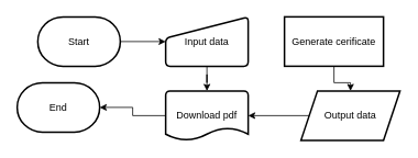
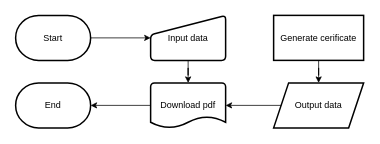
- <mxCell id="3" value="Start" style="strokeWidth=2;html=1;shape=mxgraph.flowchart.terminator;whiteSpace=wrap;" vertex="1" parent="1"><mxGeometry x="45" y="20" width="100" height="60" as="geometry" /></mxCell>
+ <mxCell id="3" value="Start" style="strokeWidth=2;html=1;shape=mxgraph.flowchart.terminator;whiteSpace=wrap;" vertex="1" parent="1"><mxGeometry x="20" y="20" width="100" height="60" as="geometry" /></mxCell>
- <mxCell id="5" value="Generate cerificate" style="whiteSpace=wrap;html=1;strokeWidth=2;" vertex="1" parent="1"><mxGeometry x="344" y="20" width="120" height="60" as="geometry" /></mxCell>
+ <mxCell id="5" value="Generate cerificate" style="whiteSpace=wrap;html=1;strokeWidth=2;" vertex="1" parent="1"><mxGeometry x="364" y="20" width="120" height="60" as="geometry" /></mxCell>
- <mxCell id="12" value="End" style="strokeWidth=2;html=1;shape=mxgraph.flowchart.terminator;whiteSpace=wrap;" vertex="1" parent="1"><mxGeometry x="20" y="100" width="100" height="60" as="geometry" /></mxCell>
+ <mxCell id="12" value="End" style="strokeWidth=2;html=1;shape=mxgraph.flowchart.terminator;whiteSpace=wrap;" vertex="1" parent="1"><mxGeometry x="20" y="110" width="100" height="60" as="geometry" /></mxCell>
